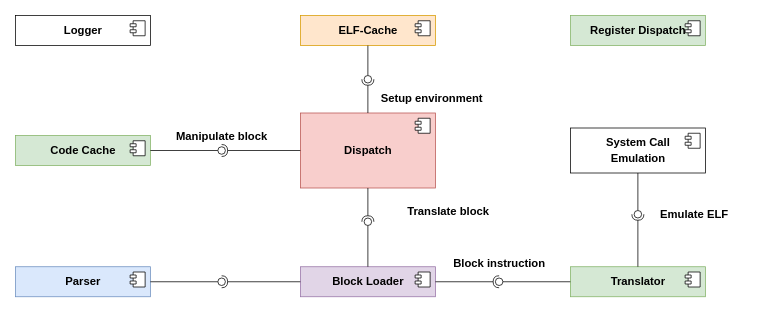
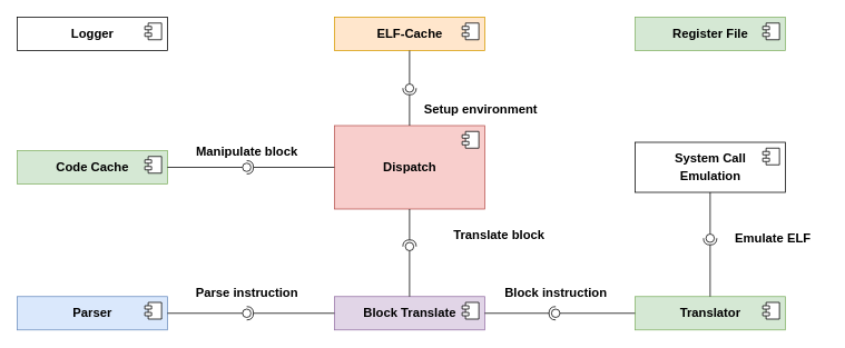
- <mxCell id="8" value="&lt;b&gt;&lt;font style=&quot;font-size: 15px&quot;&gt;Register Dispatch&lt;/font&gt;&lt;/b&gt;" style="html=1;dropTarget=0;fontSize=17;fillColor=#d5e8d4;strokeColor=#82b366;" parent="1" vertex="1"><mxGeometry x="760" y="20" width="180" height="40" as="geometry" /></mxCell>
+ <mxCell id="8" value="&lt;b&gt;&lt;font style=&quot;font-size: 15px&quot;&gt;Register File&lt;/font&gt;&lt;/b&gt;" style="html=1;dropTarget=0;fontSize=17;fillColor=#d5e8d4;strokeColor=#82b366;" parent="1" vertex="1"><mxGeometry x="760" y="20" width="180" height="40" as="geometry" /></mxCell>
+ <mxCell id="38" value="&lt;b style=&quot;font-size: 15px;&quot;&gt;Parse instruction&lt;/b&gt;" style="text;html=1;align=center;verticalAlign=middle;resizable=0;points=[];autosize=1;fontSize=15;" parent="1" vertex="1"><mxGeometry x="225" y="340" width="140" height="20" as="geometry" /></mxCell>
- <mxCell id="16" value="&lt;b&gt;&lt;font style=&quot;font-size: 15px&quot;&gt;Block Loader&lt;/font&gt;&lt;/b&gt;" style="html=1;dropTarget=0;fontSize=17;fillColor=#e1d5e7;strokeColor=#9673a6;" parent="1" vertex="1"><mxGeometry x="400" y="355" width="180" height="40" as="geometry" /></mxCell>
+ <mxCell id="16" value="&lt;b&gt;&lt;font style=&quot;font-size: 15px&quot;&gt;Block Translate&lt;/font&gt;&lt;/b&gt;" style="html=1;dropTarget=0;fontSize=17;fillColor=#e1d5e7;strokeColor=#9673a6;" parent="1" vertex="1"><mxGeometry x="400" y="355" width="180" height="40" as="geometry" /></mxCell>
